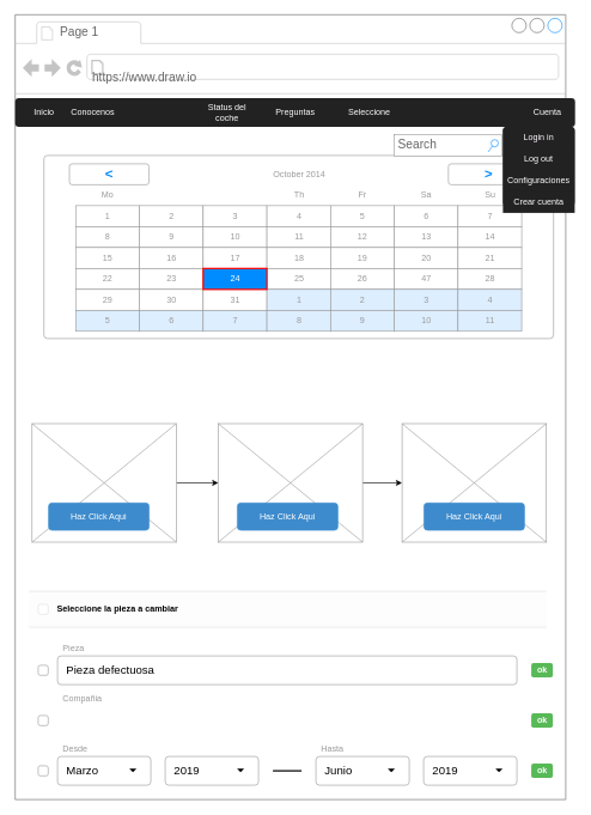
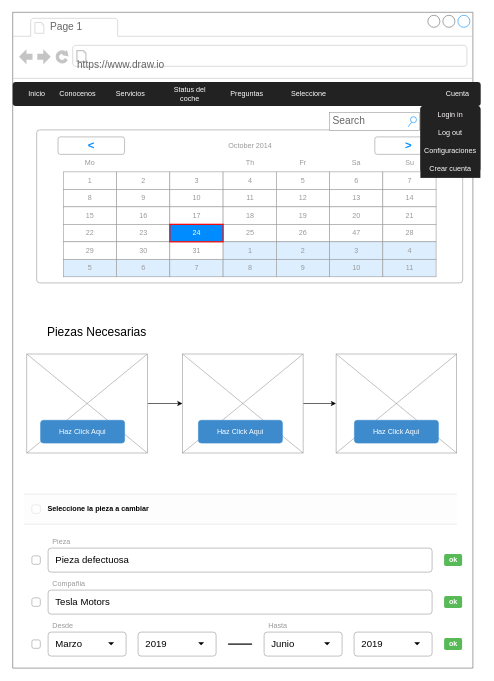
+ <mxCell id="9" value="Servicios" style="html=1;shadow=0;dashed=0;shape=mxgraph.bootstrap.rect;strokeColor=none;fillColor=none;fontColor=#FFFFFF;whiteSpace=wrap;resizeHeight=1;" parent="5" vertex="1"><mxGeometry x="146.554" width="77.903" height="40" as="geometry"><mxPoint x="10.5" as="offset" /></mxGeometry></mxCell>
+ <mxCell id="101" value="Piezas Necesarias" style="html=1;shadow=0;dashed=0;shape=mxgraph.bootstrap.rect;strokeColor=none;fillColor=none;fontSize=20;align=left;spacingLeft=10;labelBackgroundColor=none;" parent="2" vertex="1"><mxGeometry x="45.5" y="517" width="250" height="30" as="geometry" /></mxCell>
+ <mxCell id="86" value="Tesla Motors" style="html=1;shadow=0;dashed=0;shape=mxgraph.bootstrap.rrect;rSize=5;strokeColor=#999999;fillColor=#ffffff;align=left;fontSize=16;spacingLeft=10;whiteSpace=wrap;labelBackgroundColor=none;" parent="2" vertex="1"><mxGeometry x="59" y="963" width="640" height="40" as="geometry" /></mxCell>
